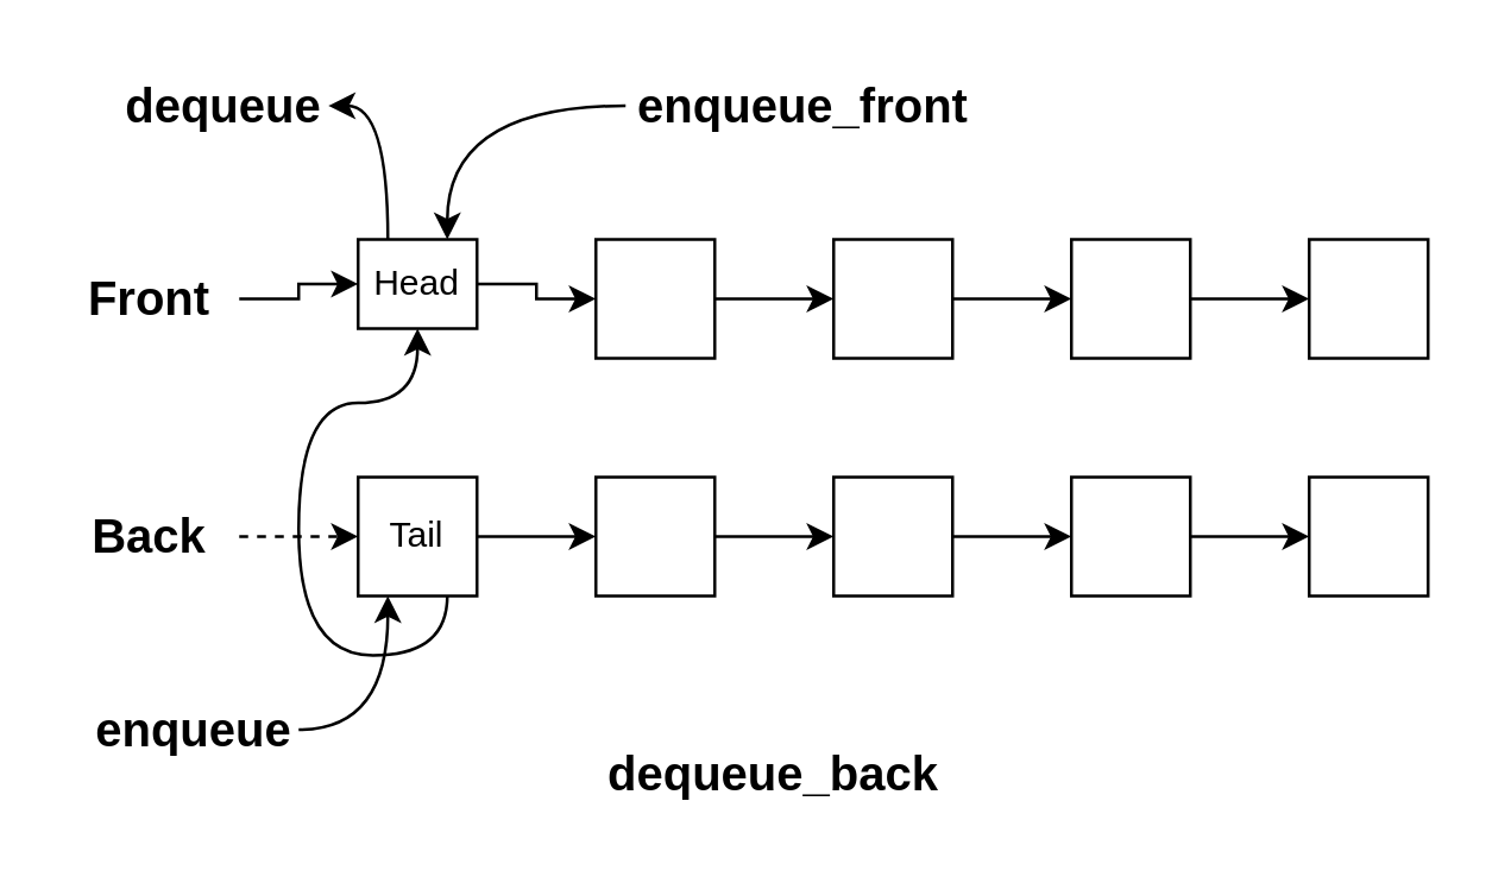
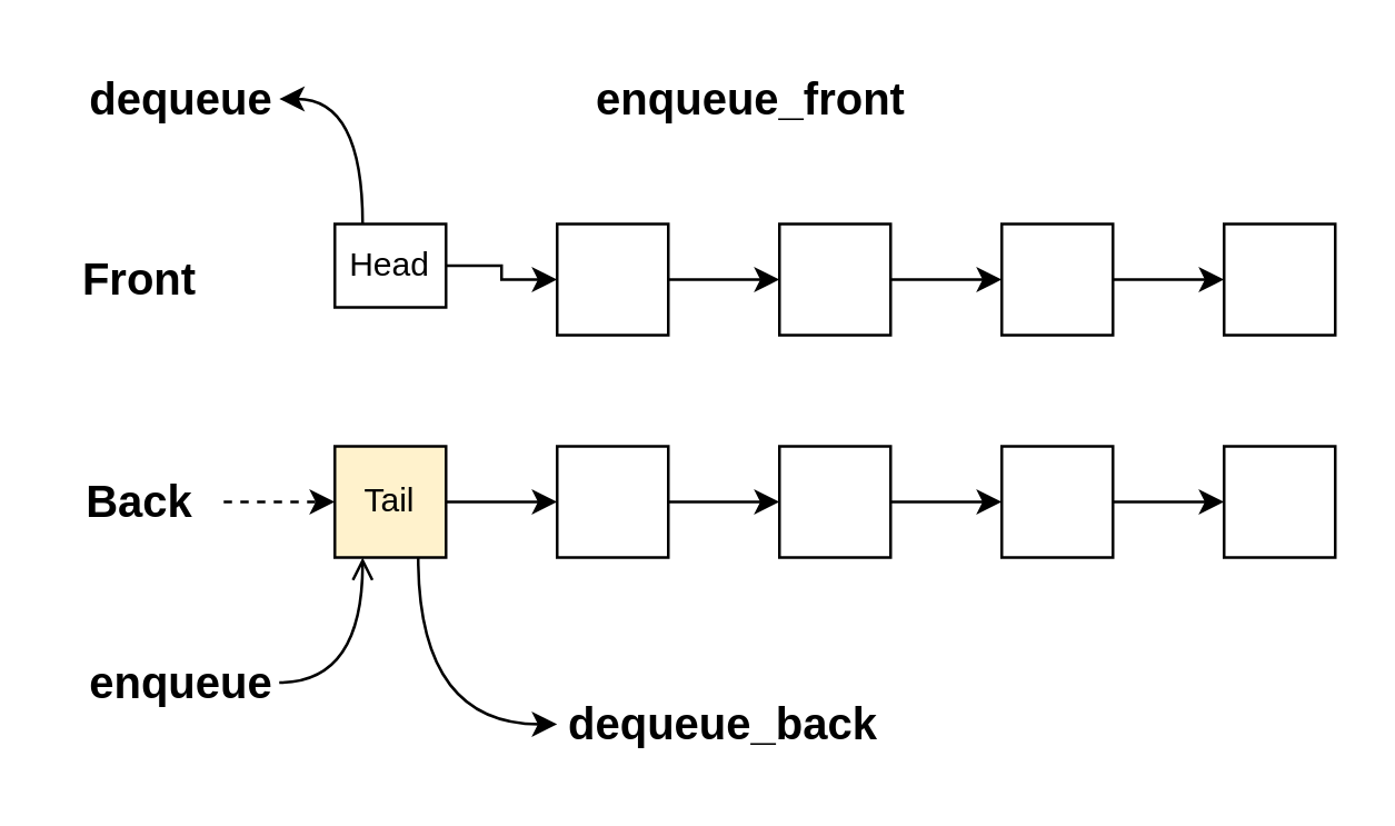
- <mxCell id="28" value="&lt;b&gt;dequeue&lt;/b&gt;" style="text;html=1;strokeColor=none;fillColor=none;align=center;verticalAlign=middle;whiteSpace=wrap;rounded=0;fontSize=16;" vertex="1" parent="1"><mxGeometry x="40" y="20" width="70" height="30" as="geometry" /></mxCell>
+ <mxCell id="28" value="&lt;b&gt;dequeue&lt;/b&gt;" style="text;html=1;strokeColor=none;fillColor=none;align=center;verticalAlign=middle;whiteSpace=wrap;rounded=0;fontSize=16;" vertex="1" parent="1"><mxGeometry x="30" y="20" width="70" height="30" as="geometry" /></mxCell>
- <mxCell id="30" style="edgeStyle=orthogonalEdgeStyle;curved=1;rounded=0;orthogonalLoop=1;jettySize=auto;html=1;entryX=0.75;entryY=0;entryDx=0;entryDy=0;fontSize=16;" edge="1" parent="1" source="31" target="4"><mxGeometry relative="1" as="geometry" /></mxCell>
- <mxCell id="22" value="" style="edgeStyle=orthogonalEdgeStyle;rounded=0;orthogonalLoop=1;jettySize=auto;html=1;" edge="1" parent="1" source="23" target="4"><mxGeometry relative="1" as="geometry" /></mxCell>
- <mxCell id="13" style="edgeStyle=orthogonalEdgeStyle;curved=1;rounded=0;orthogonalLoop=1;jettySize=auto;html=1;exitX=0.75;exitY=1;exitDx=0;exitDy=0;fontSize=16;" edge="1" parent="1" source="14" target="4"><mxGeometry relative="1" as="geometry" /></mxCell>
+ <mxCell id="13" style="edgeStyle=orthogonalEdgeStyle;curved=1;rounded=0;orthogonalLoop=1;jettySize=auto;html=1;exitX=0.75;exitY=1;exitDx=0;exitDy=0;entryX=0;entryY=0.5;entryDx=0;entryDy=0;fontSize=16;" edge="1" parent="1" source="14" target="29"><mxGeometry relative="1" as="geometry" /></mxCell>
- <mxCell id="14" value="Tail" style="rounded=0;whiteSpace=wrap;html=1;" vertex="1" parent="1"><mxGeometry x="120" y="160" width="40" height="40" as="geometry" /></mxCell>
+ <mxCell id="14" value="Tail" style="rounded=0;whiteSpace=wrap;html=1;fillColor=#fff2cc;" vertex="1" parent="1"><mxGeometry x="120" y="160" width="40" height="40" as="geometry" /></mxCell>
- <mxCell id="26" style="edgeStyle=orthogonalEdgeStyle;curved=1;rounded=0;orthogonalLoop=1;jettySize=auto;html=1;exitX=1;exitY=0.5;exitDx=0;exitDy=0;entryX=0.25;entryY=1;entryDx=0;entryDy=0;fontSize=16;" edge="1" parent="1" source="27" target="14"><mxGeometry relative="1" as="geometry" /></mxCell>
+ <mxCell id="26" style="edgeStyle=orthogonalEdgeStyle;curved=1;rounded=0;orthogonalLoop=1;jettySize=auto;html=1;exitX=1;exitY=0.5;exitDx=0;exitDy=0;entryX=0.25;entryY=1;entryDx=0;entryDy=0;fontSize=16;endArrow=open;" edge="1" parent="1" source="27" target="14"><mxGeometry relative="1" as="geometry" /></mxCell>
